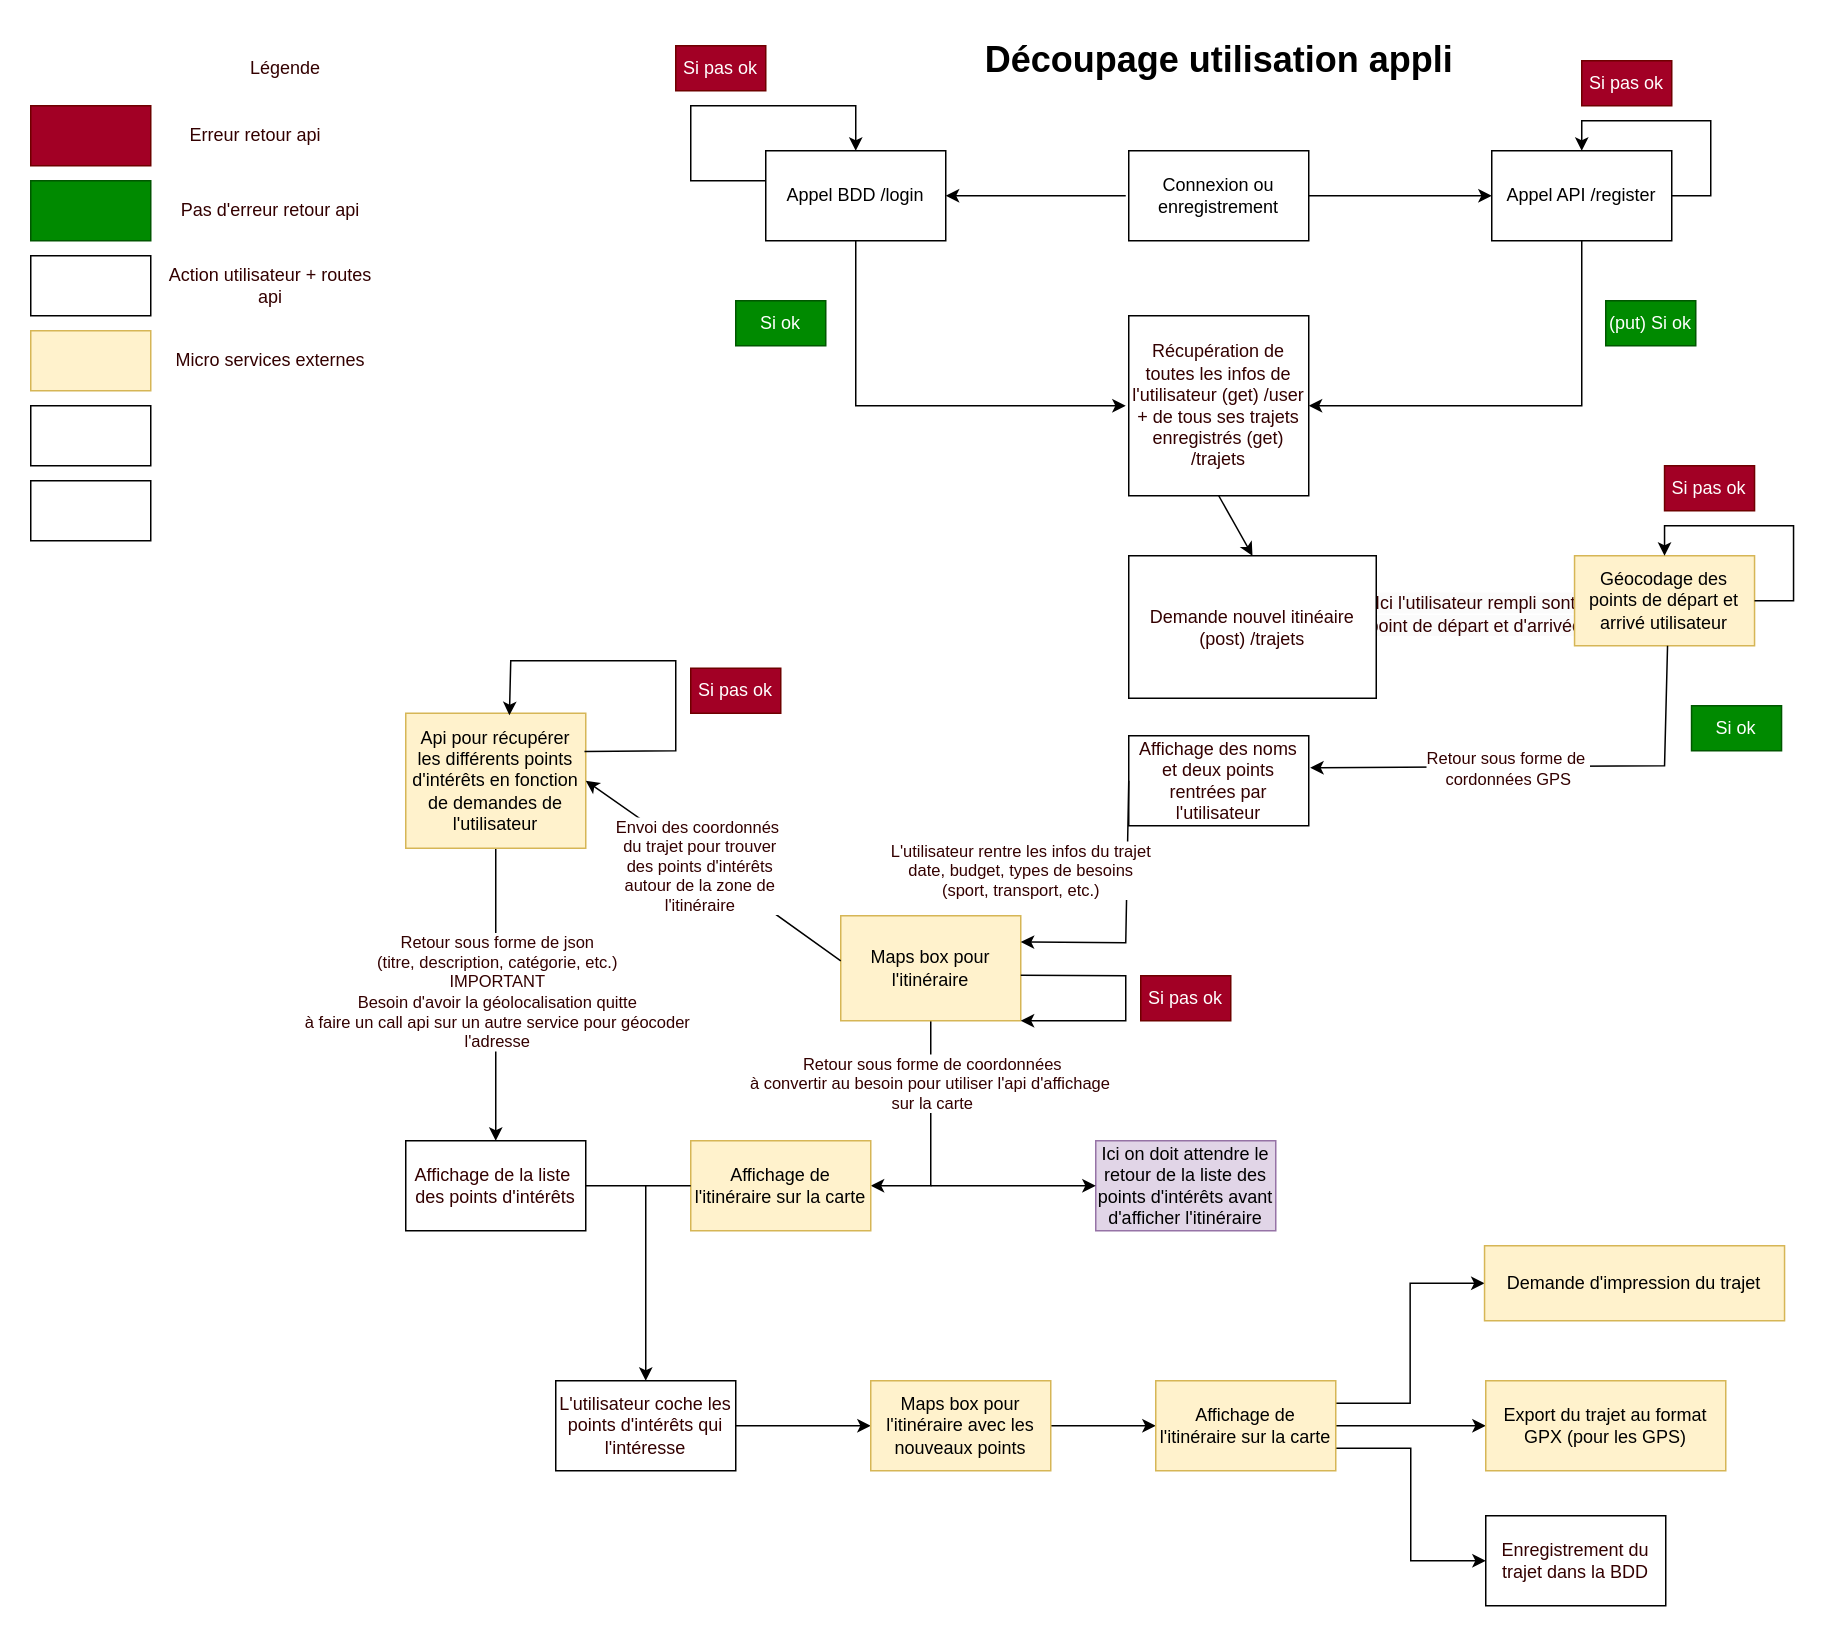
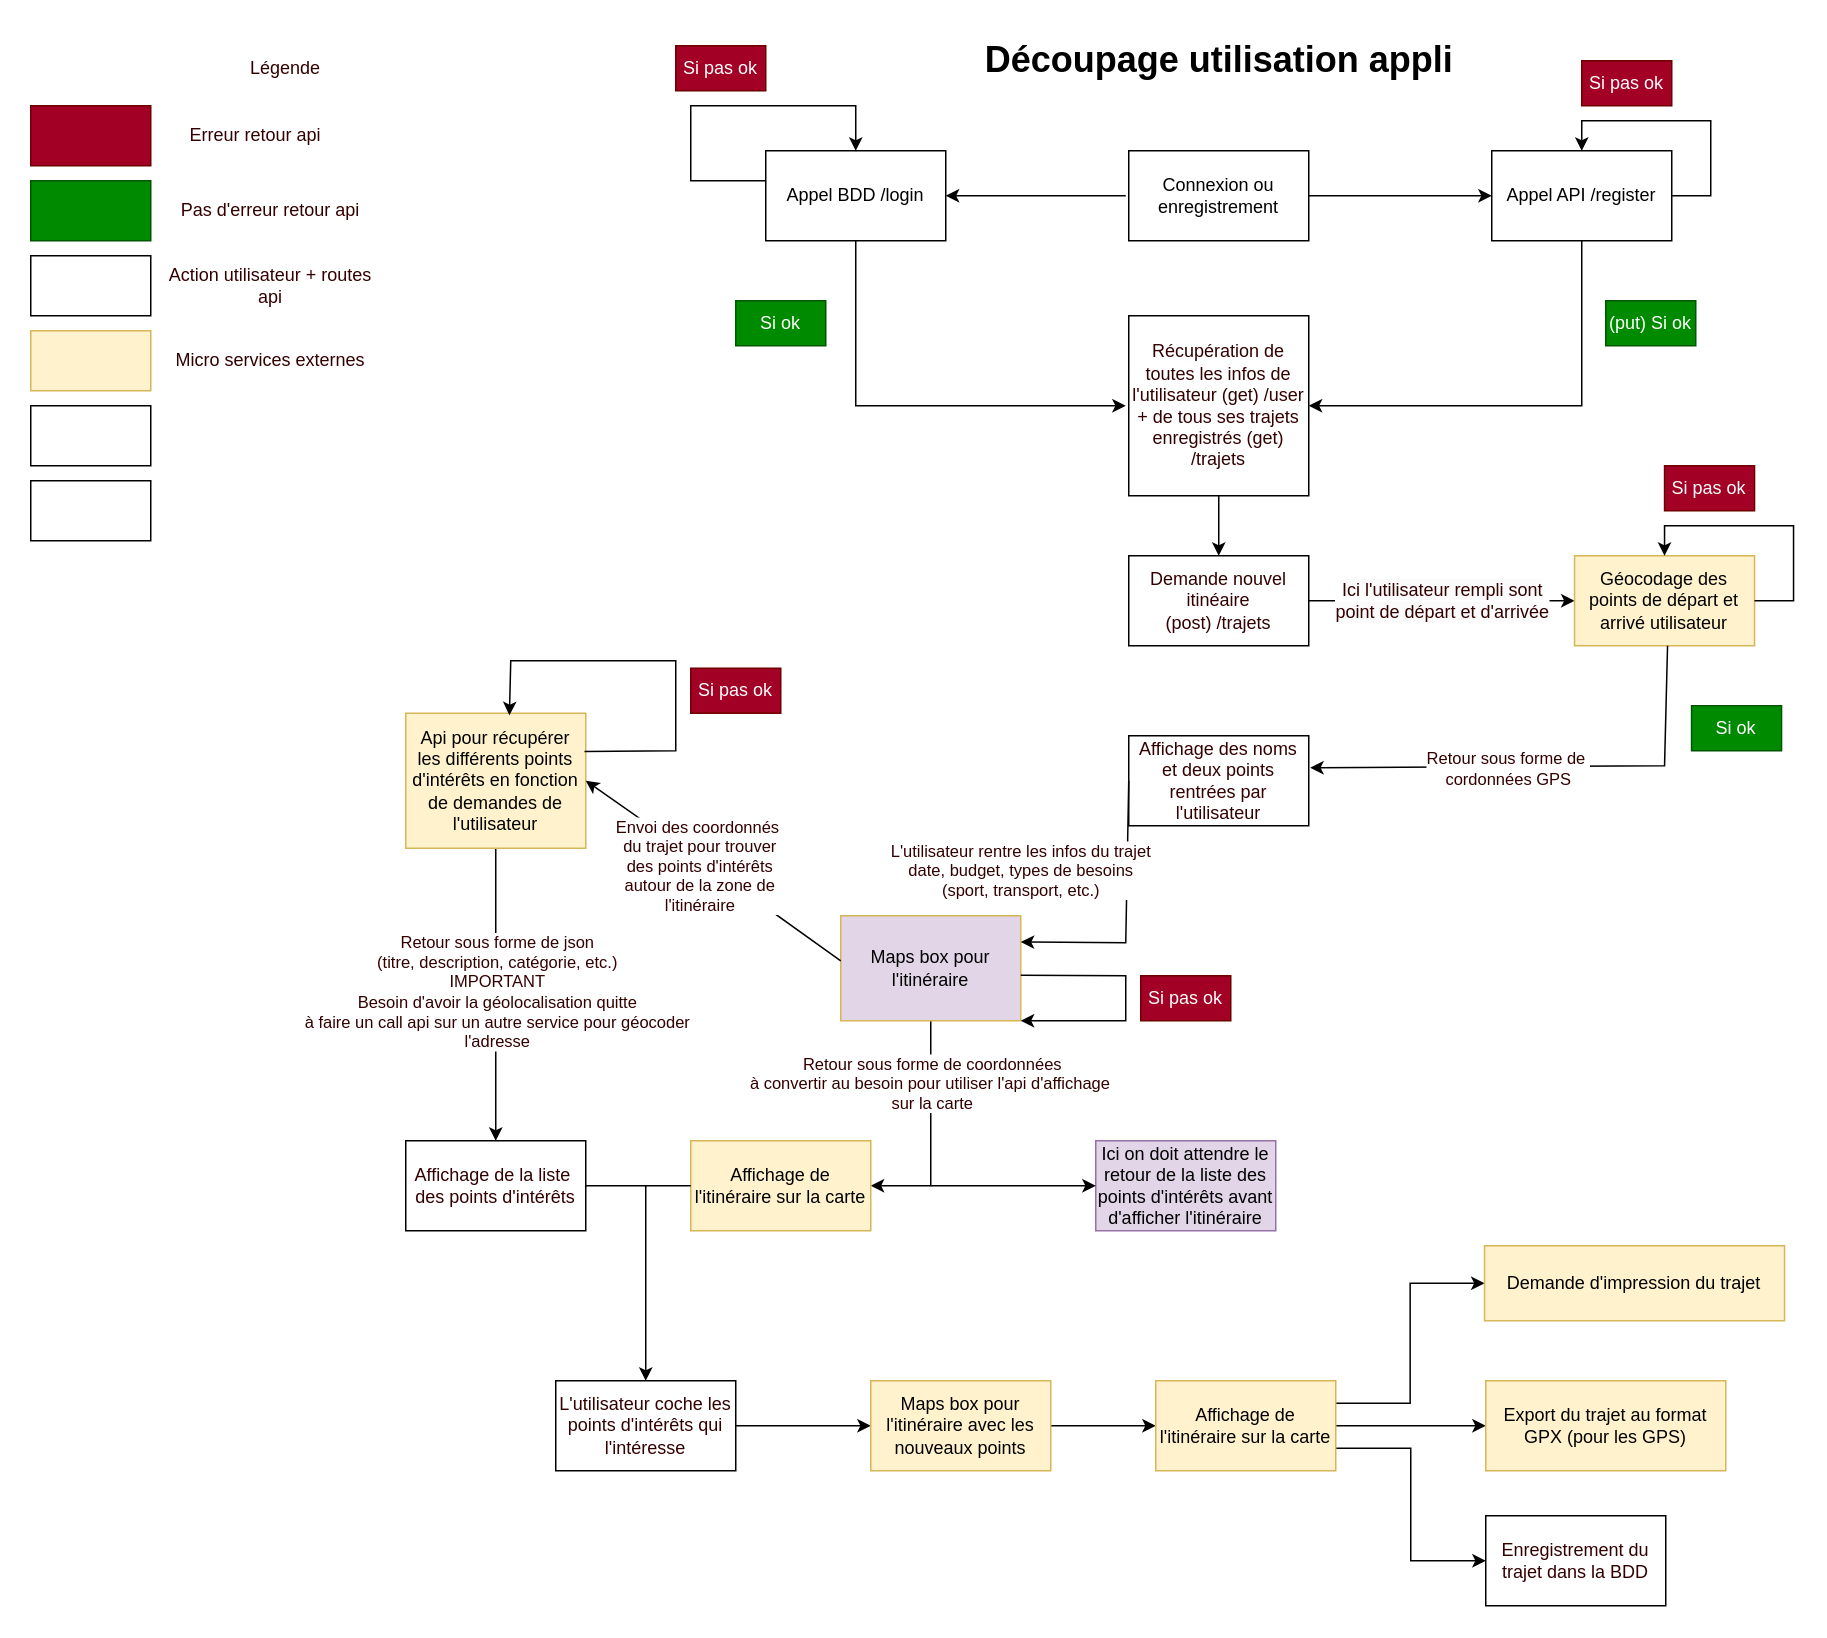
- <mxCell id="18" value="&lt;font color=&quot;#330000&quot;&gt;Demande nouvel itinéaire&lt;br&gt;(post) /trajets&lt;br&gt;&lt;/font&gt;" style="rounded=0;whiteSpace=wrap;html=1;fontColor=#FF3019;" vertex="1" parent="1"><mxGeometry x="752" y="370" width="165" height="95" as="geometry" /></mxCell>
+ <mxCell id="18" value="&lt;font color=&quot;#330000&quot;&gt;Demande nouvel itinéaire&lt;br&gt;(post) /trajets&lt;br&gt;&lt;/font&gt;" style="rounded=0;whiteSpace=wrap;html=1;fontColor=#FF3019;" vertex="1" parent="1"><mxGeometry x="752" y="370" width="120" height="60" as="geometry" /></mxCell>
- <mxCell id="40" value="Maps box pour l'itinéraire" style="rounded=0;whiteSpace=wrap;html=1;fillColor=#fff2cc;strokeColor=#d6b656;" vertex="1" parent="1"><mxGeometry x="560" y="610" width="120" height="70" as="geometry" /></mxCell>
+ <mxCell id="40" value="Maps box pour l'itinéraire" style="rounded=0;whiteSpace=wrap;html=1;fillColor=#e1d5e7;strokeColor=#d6b656;" vertex="1" parent="1"><mxGeometry x="560" y="610" width="120" height="70" as="geometry" /></mxCell>
